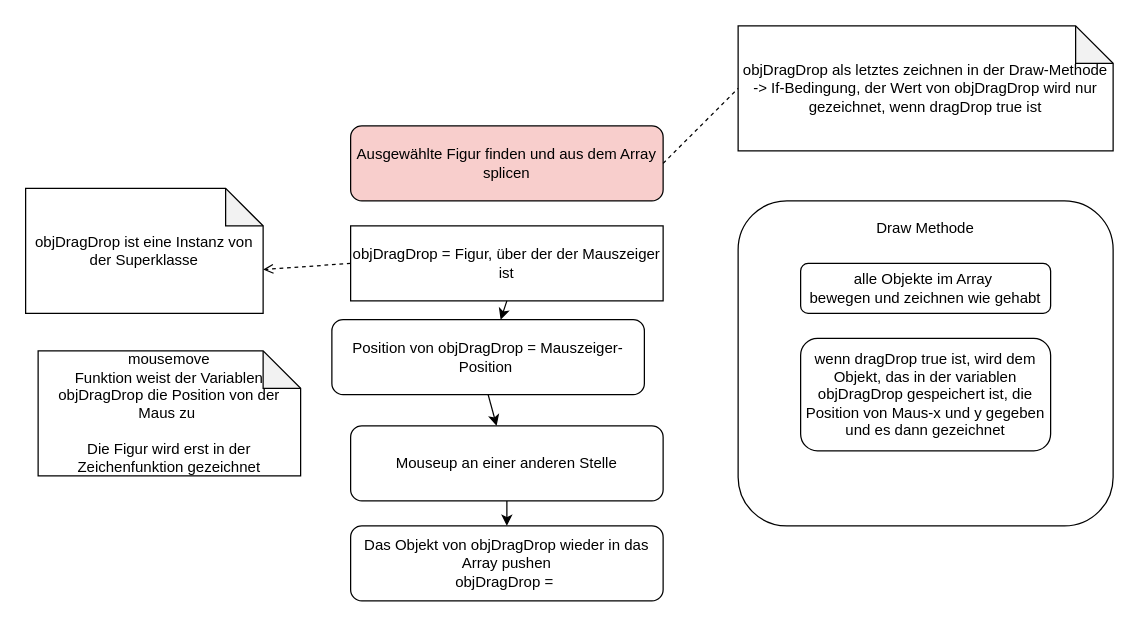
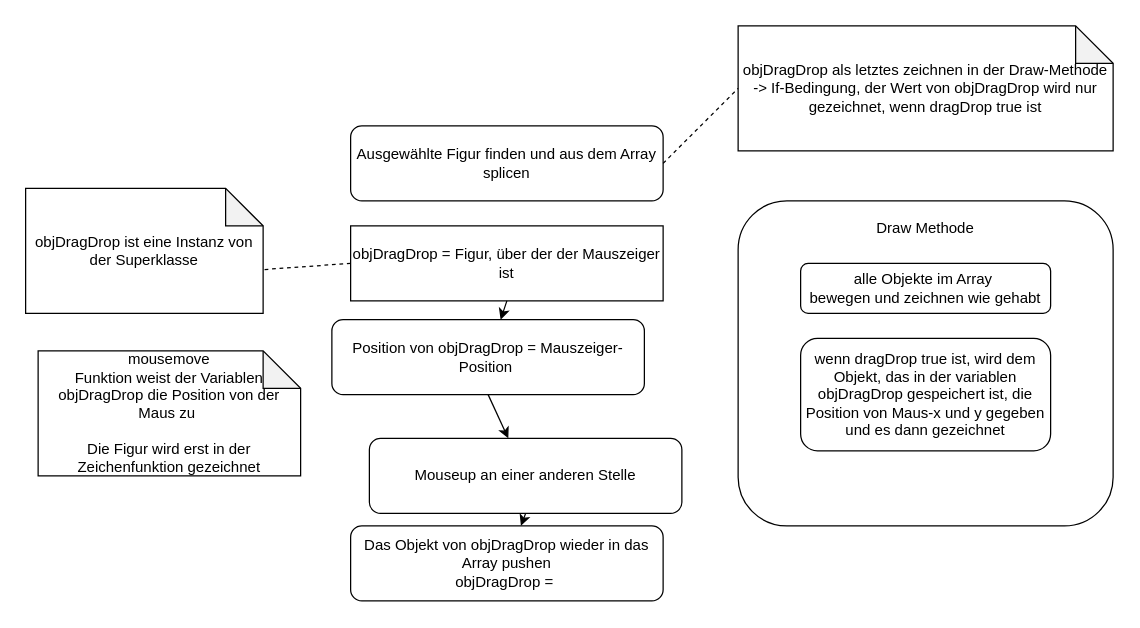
- <mxCell id="3" value="Ausgewählte Figur finden und aus dem Array splicen" style="rounded=1;whiteSpace=wrap;html=1;fillColor=#f8cecc;" parent="1" vertex="1"><mxGeometry x="280" y="100" width="250" height="60" as="geometry" /></mxCell>
+ <mxCell id="3" value="Ausgewählte Figur finden und aus dem Array splicen" style="rounded=1;whiteSpace=wrap;html=1;" parent="1" vertex="1"><mxGeometry x="280" y="100" width="250" height="60" as="geometry" /></mxCell>
- <mxCell id="6" value="" style="endArrow=open;dashed=1;html=1;entryX=0;entryY=0;entryDx=190;entryDy=65;entryPerimeter=0;exitX=0;exitY=0.5;exitDx=0;exitDy=0;" parent="1" source="2" target="5" edge="1"><mxGeometry width="50" height="50" relative="1" as="geometry"><mxPoint x="70" y="320" as="sourcePoint" /><mxPoint x="120" y="270" as="targetPoint" /></mxGeometry></mxCell>
+ <mxCell id="6" value="" style="endArrow=none;dashed=1;html=1;entryX=0;entryY=0;entryDx=190;entryDy=65;entryPerimeter=0;exitX=0;exitY=0.5;exitDx=0;exitDy=0;" parent="1" source="2" target="5" edge="1"><mxGeometry width="50" height="50" relative="1" as="geometry"><mxPoint x="70" y="320" as="sourcePoint" /><mxPoint x="120" y="270" as="targetPoint" /></mxGeometry></mxCell>
- <mxCell id="7" value="Mouseup an einer anderen Stelle" style="rounded=1;whiteSpace=wrap;html=1;" parent="1" vertex="1"><mxGeometry x="280" y="340" width="250" height="60" as="geometry" /></mxCell>
+ <mxCell id="7" value="Mouseup an einer anderen Stelle" style="rounded=1;whiteSpace=wrap;html=1;" parent="1" vertex="1"><mxGeometry x="295" y="350" width="250" height="60" as="geometry" /></mxCell>
